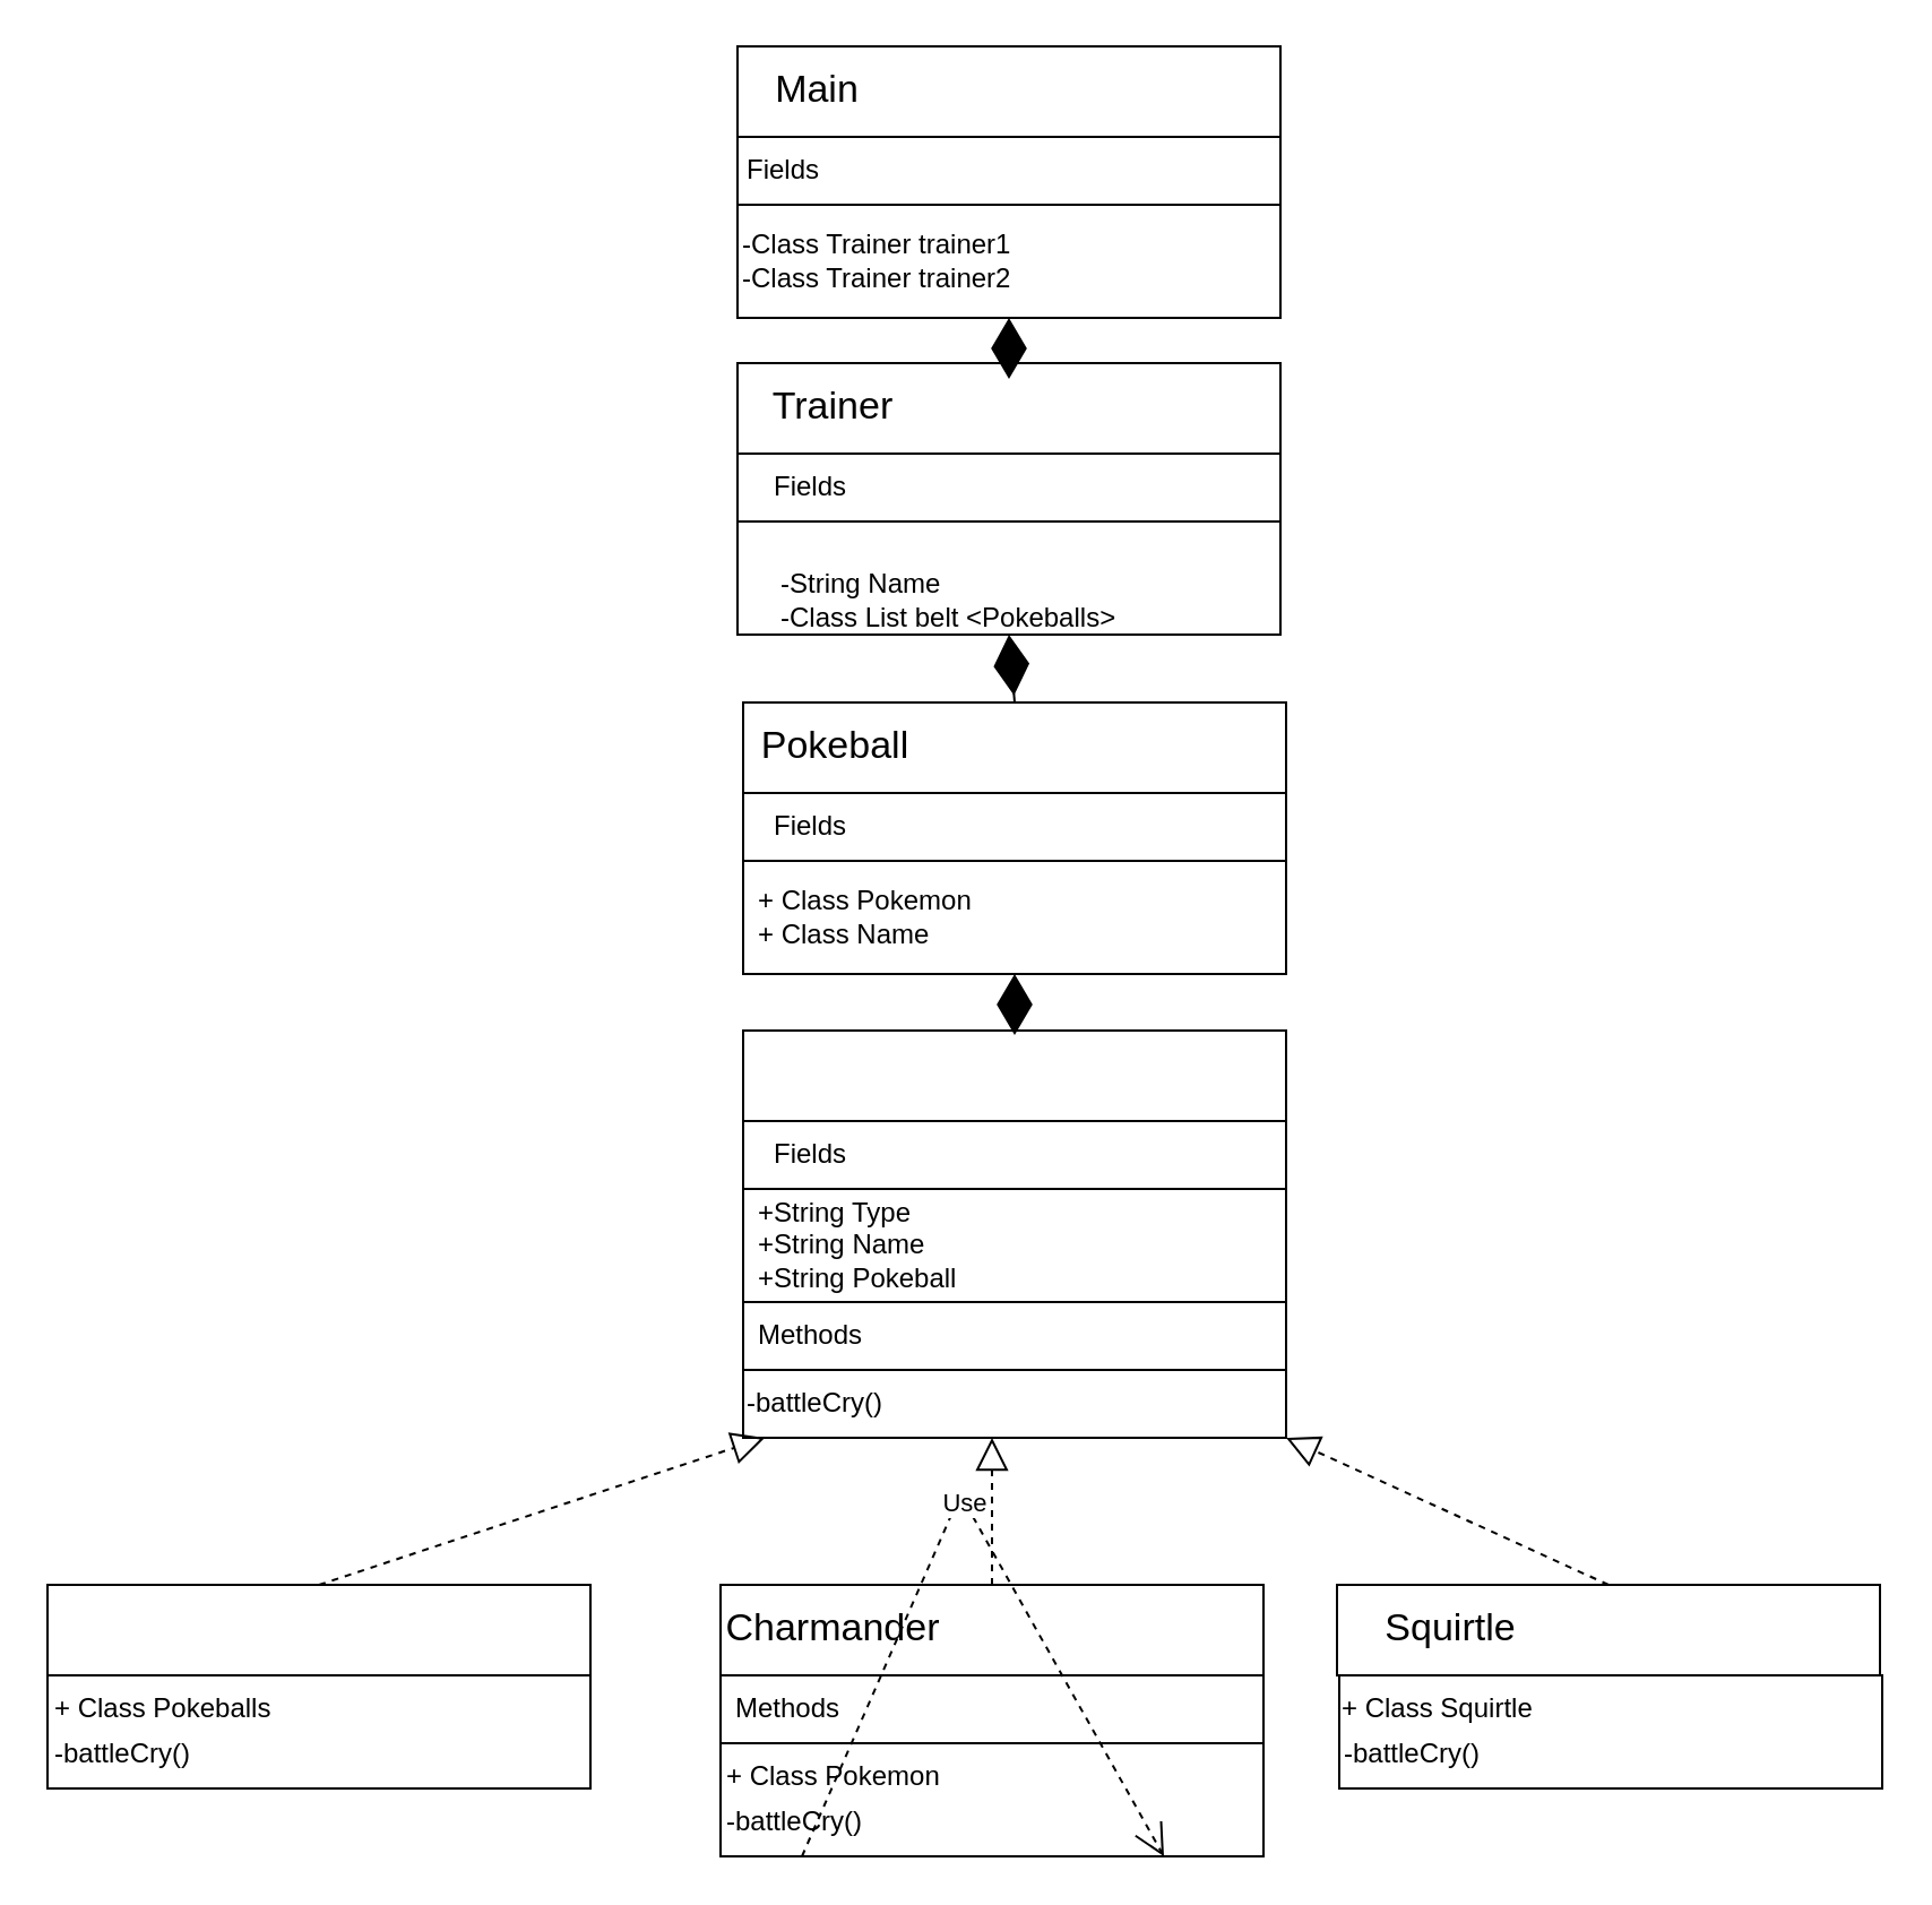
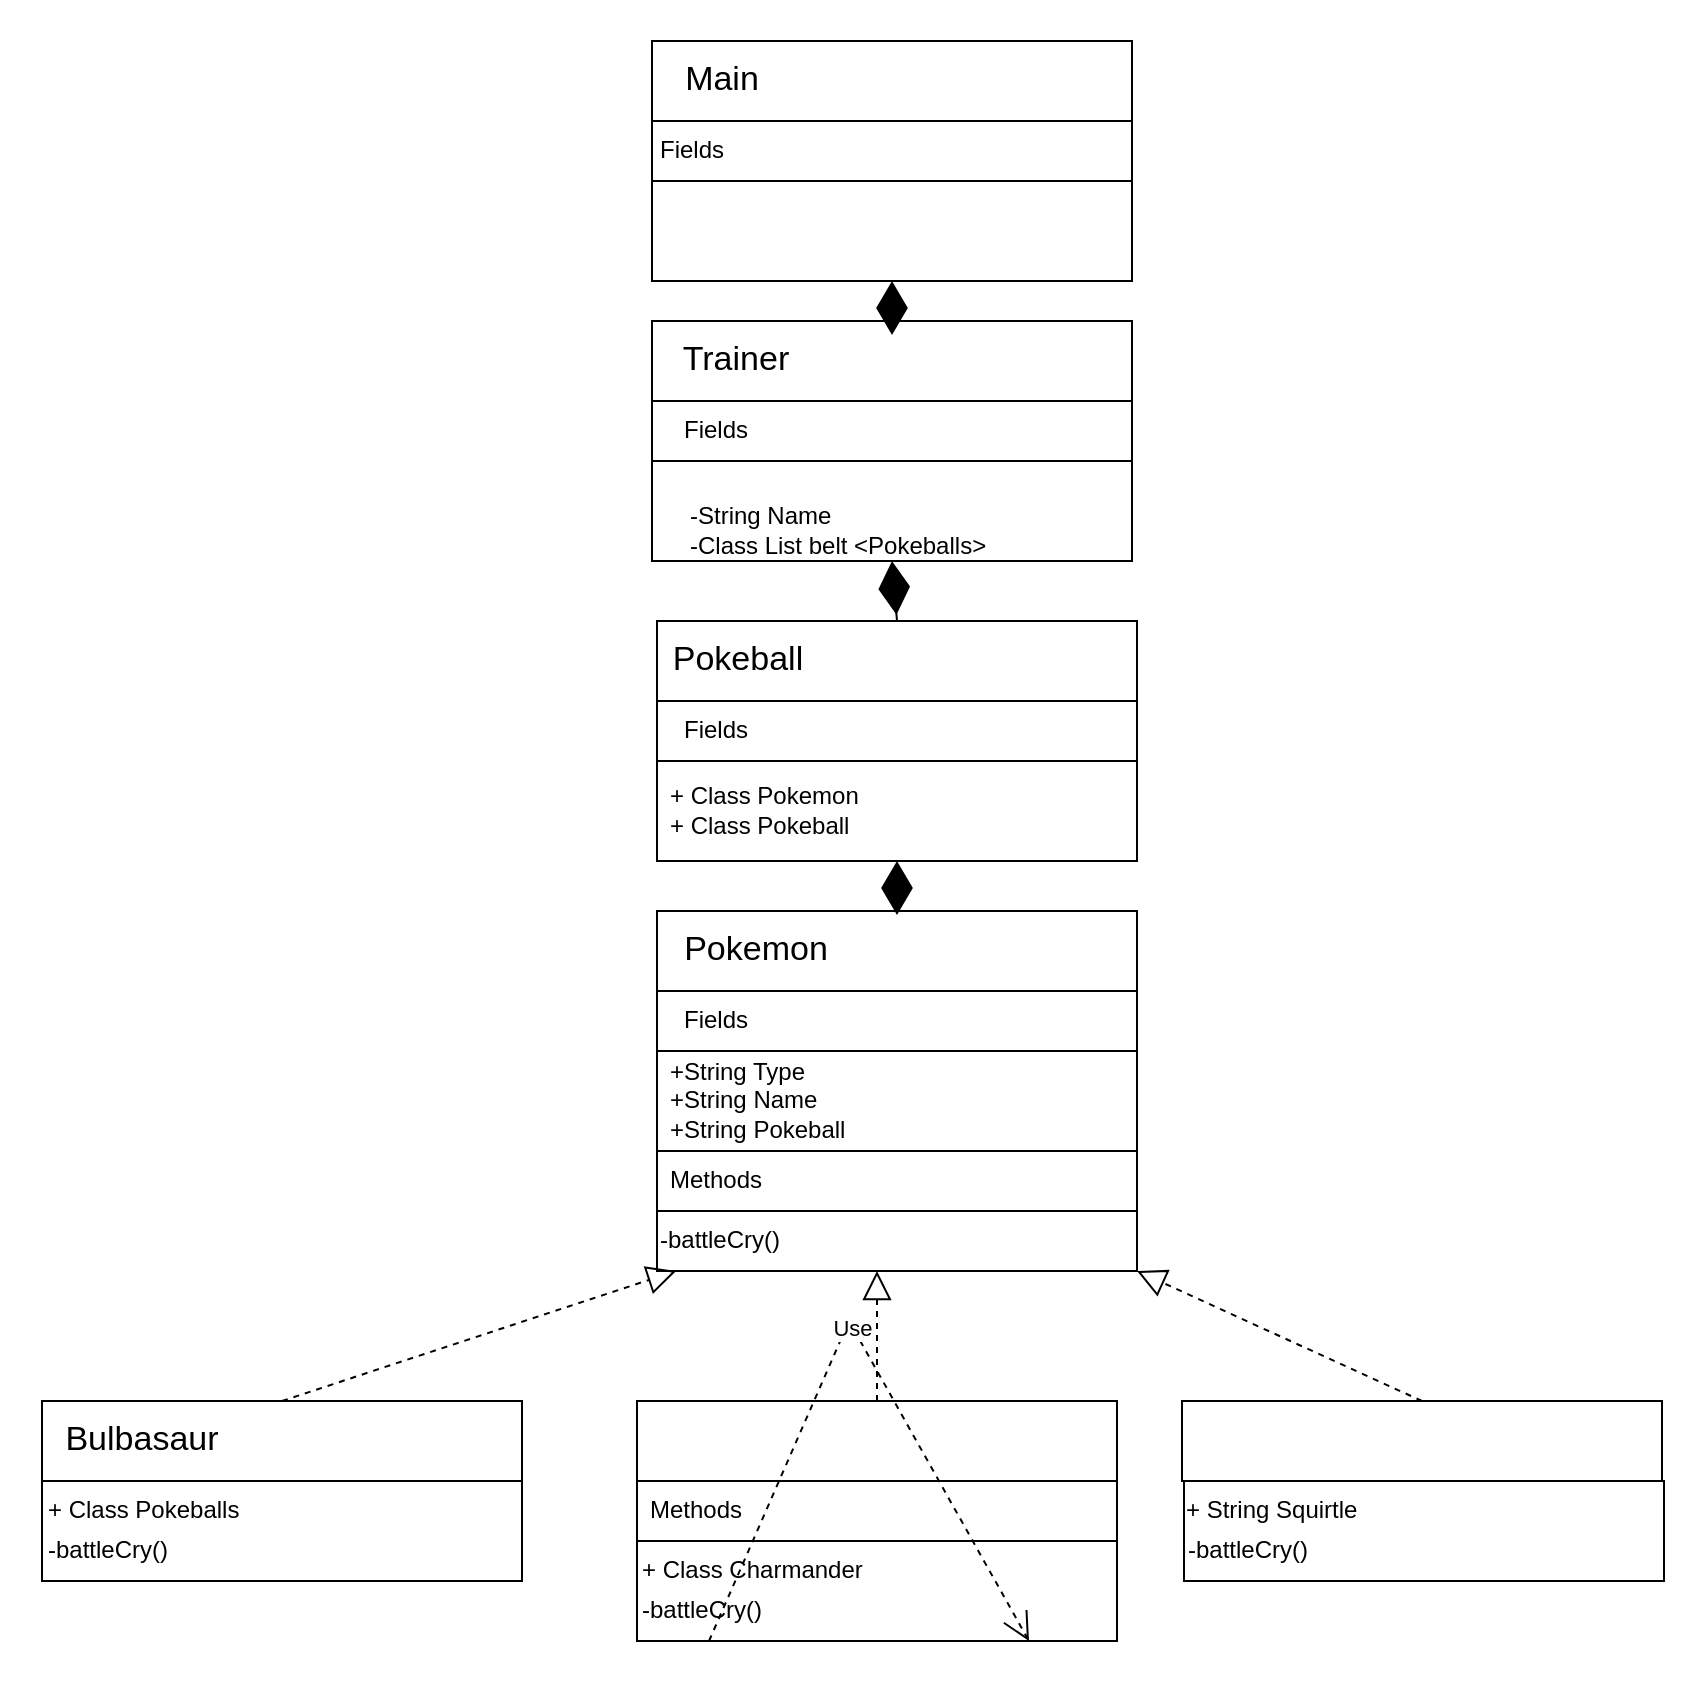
- <mxCell id="26" value="-Class Trainer trainer1&lt;br&gt;-Class Trainer trainer2" style="text;html=1;strokeColor=none;fillColor=none;align=left;verticalAlign=middle;whiteSpace=wrap;rounded=0;" parent="1" vertex="1"><mxGeometry x="325.5" y="100" width="225" height="30" as="geometry" /></mxCell>
- <mxCell id="14" value="+ Class Pokemon&lt;br&gt;+ Class Name" style="text;html=1;strokeColor=none;fillColor=none;align=left;verticalAlign=middle;whiteSpace=wrap;rounded=0;" parent="1" vertex="1"><mxGeometry x="333" y="390" width="110" height="30" as="geometry" /></mxCell>
+ <mxCell id="14" value="+ Class Pokemon&lt;br&gt;+ Class Pokeball" style="text;html=1;strokeColor=none;fillColor=none;align=left;verticalAlign=middle;whiteSpace=wrap;rounded=0;" parent="1" vertex="1"><mxGeometry x="333" y="390" width="110" height="30" as="geometry" /></mxCell>
+ <mxCell id="29" value="&lt;font style=&quot;font-size: 17px;&quot;&gt;Pokemon&lt;/font&gt;" style="text;html=1;strokeColor=none;fillColor=none;align=center;verticalAlign=middle;whiteSpace=wrap;rounded=0;" parent="1" vertex="1"><mxGeometry x="328" y="460" width="100" height="30" as="geometry" /></mxCell>
+ <mxCell id="38" value="&lt;font style=&quot;font-size: 17px;&quot;&gt;Bulbasaur&lt;/font&gt;" style="text;html=1;strokeColor=none;fillColor=none;align=center;verticalAlign=middle;whiteSpace=wrap;rounded=0;" parent="1" vertex="1"><mxGeometry x="20.5" y="705" width="100" height="30" as="geometry" /></mxCell>
- <mxCell id="4" value="&lt;font style=&quot;font-size: 17px;&quot;&gt;Charmander&lt;/font&gt;" style="text;html=1;strokeColor=none;fillColor=none;align=center;verticalAlign=middle;whiteSpace=wrap;rounded=0;" parent="1" vertex="1"><mxGeometry x="318" y="705" width="100" height="30" as="geometry" /></mxCell>
- <mxCell id="40" value="&lt;font style=&quot;font-size: 17px;&quot;&gt;Squirtle&lt;/font&gt;" style="text;html=1;strokeColor=none;fillColor=none;align=center;verticalAlign=middle;whiteSpace=wrap;rounded=0;" parent="1" vertex="1"><mxGeometry x="590.5" y="705" width="100" height="30" as="geometry" /></mxCell>
- <mxCell id="48" value="+ Class Squirtle" style="text;html=1;strokeColor=none;fillColor=none;align=left;verticalAlign=middle;whiteSpace=wrap;rounded=0;" parent="1" vertex="1"><mxGeometry x="590.5" y="740" width="148.5" height="30" as="geometry" /></mxCell>
+ <mxCell id="48" value="+ String Squirtle" style="text;html=1;strokeColor=none;fillColor=none;align=left;verticalAlign=middle;whiteSpace=wrap;rounded=0;" parent="1" vertex="1"><mxGeometry x="590.5" y="740" width="148.5" height="30" as="geometry" /></mxCell>
- <mxCell id="7" value="+ Class Pokemon" style="text;html=1;strokeColor=none;fillColor=none;align=left;verticalAlign=middle;whiteSpace=wrap;rounded=0;" parent="1" vertex="1"><mxGeometry x="319" y="770" width="148.5" height="30" as="geometry" /></mxCell>
+ <mxCell id="7" value="+ Class Charmander" style="text;html=1;strokeColor=none;fillColor=none;align=left;verticalAlign=middle;whiteSpace=wrap;rounded=0;" parent="1" vertex="1"><mxGeometry x="319" y="770" width="148.5" height="30" as="geometry" /></mxCell>
